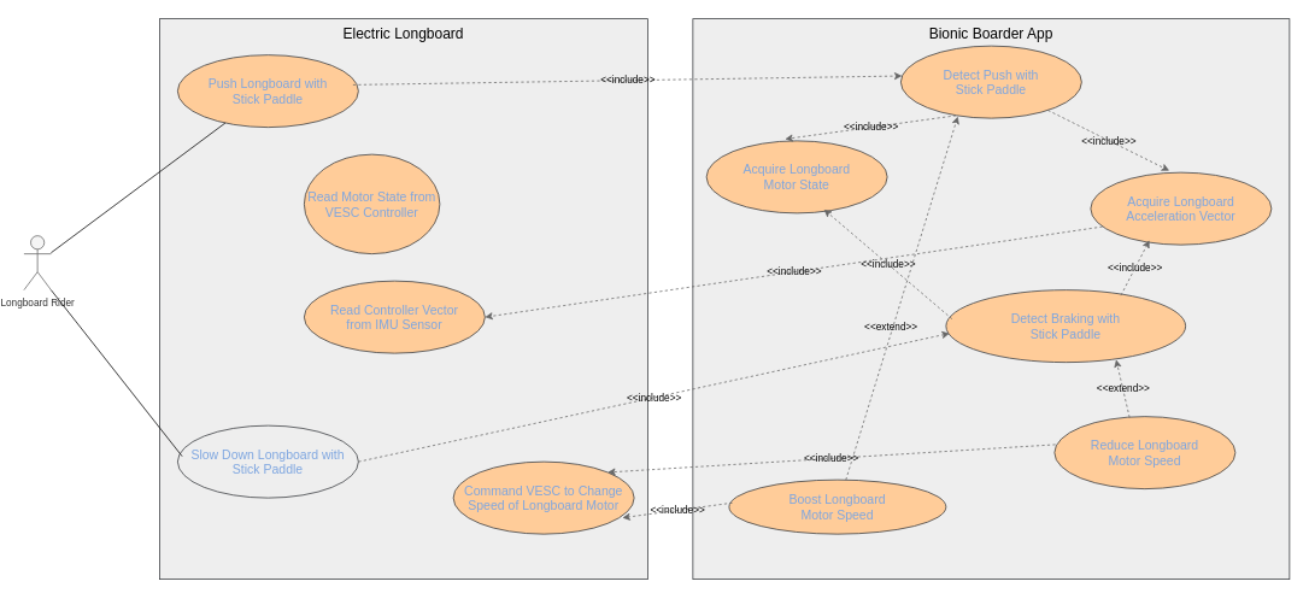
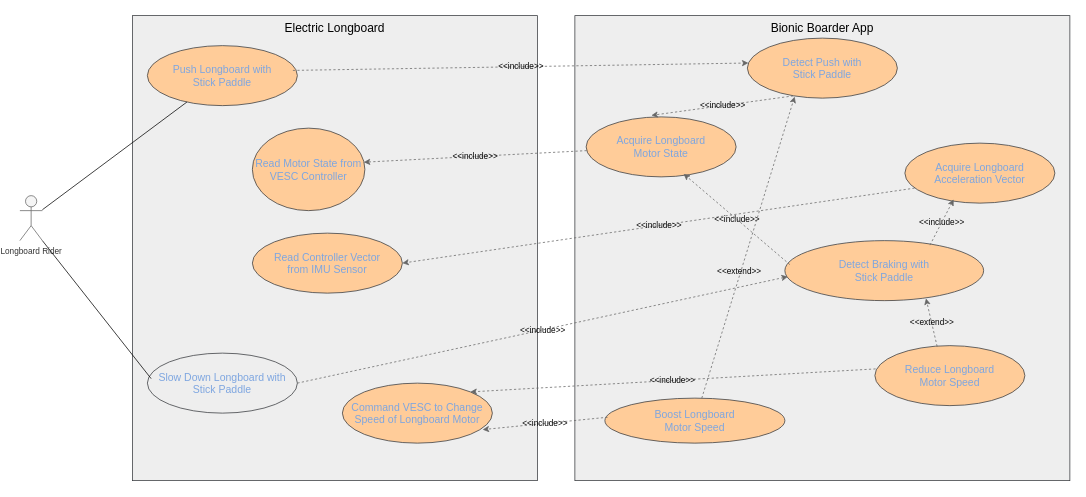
- <mxCell id="20" value="&amp;lt;&amp;lt;include&amp;gt;&amp;gt;" style="endArrow=classic;html=1;rounded=0;fillColor=#f5f5f5;gradientColor=#b3b3b3;strokeColor=#666666;dashed=1;fontColor=#060606;align=center;labelBackgroundColor=none;entryX=0.435;entryY=-0.025;entryDx=0;entryDy=0;entryPerimeter=0;" edge="1" parent="1" target="19" source="6"><mxGeometry width="50" height="50" relative="1" as="geometry"><mxPoint x="1161" y="260" as="sourcePoint" /><mxPoint x="1463" y="531" as="targetPoint" /></mxGeometry></mxCell>
+ <mxCell id="15" value="&amp;lt;&amp;lt;include&amp;gt;&amp;gt;" style="endArrow=classic;html=1;rounded=0;fillColor=#f5f5f5;gradientColor=#b3b3b3;strokeColor=#666666;dashed=1;fontColor=#060606;align=center;labelBackgroundColor=none;entryX=0.99;entryY=0.413;entryDx=0;entryDy=0;entryPerimeter=0;" parent="1" source="16" target="17" edge="1"><mxGeometry width="50" height="50" relative="1" as="geometry"><mxPoint x="930" y="240" as="sourcePoint" /><mxPoint x="1243" y="278" as="targetPoint" /></mxGeometry></mxCell>
- <mxCell id="29" value="&lt;font style=&quot;font-size: 14px;&quot;&gt;Command VESC to Change Speed of Longboard Motor&lt;/font&gt;" style="ellipse;whiteSpace=wrap;html=1;fillColor=#ffcc99;strokeColor=#36393d;fontColor=#7EA6E0;" vertex="1" parent="1"><mxGeometry x="495" y="510" width="200" height="80" as="geometry" /></mxCell>
+ <mxCell id="29" value="&lt;font style=&quot;font-size: 14px;&quot;&gt;Command VESC to Change Speed of Longboard Motor&lt;/font&gt;" style="ellipse;whiteSpace=wrap;html=1;fillColor=#ffcc99;strokeColor=#36393d;fontColor=#7EA6E0;" vertex="1" parent="1"><mxGeometry x="450" y="510" width="200" height="80" as="geometry" /></mxCell>
